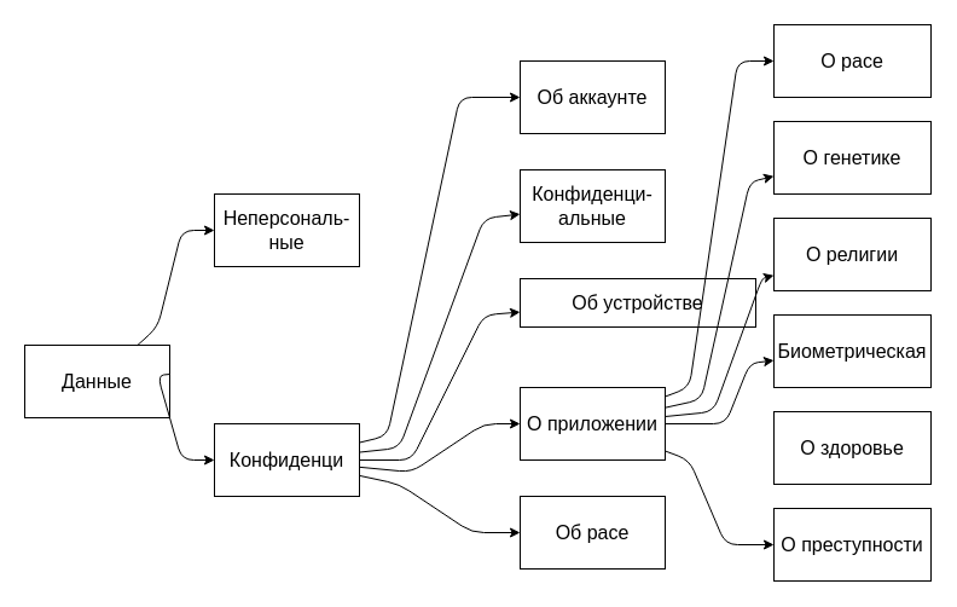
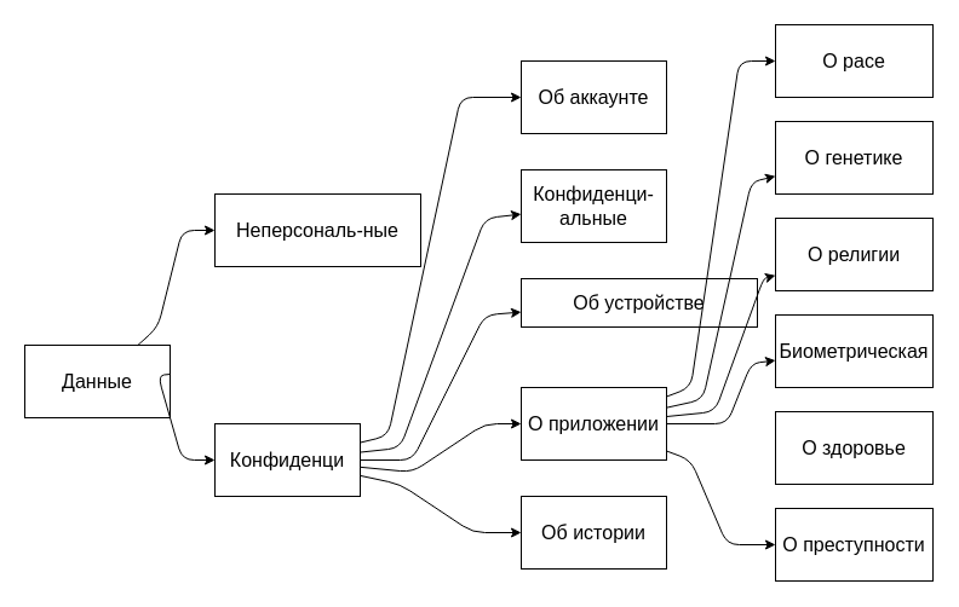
- <mxCell id="14" value="Неперсональ-ные" style="rounded=0;whiteSpace=wrap;html=1;fontSize=16;" vertex="1" parent="1"><mxGeometry x="177" y="160" width="120" height="60" as="geometry" /></mxCell>
+ <mxCell id="14" value="Неперсональ-ные" style="rounded=0;whiteSpace=wrap;html=1;fontSize=16;" vertex="1" parent="1"><mxGeometry x="177" y="160" width="170" height="60" as="geometry" /></mxCell>
- <mxCell id="8" value="Об расе" style="rounded=0;whiteSpace=wrap;html=1;fontSize=16;" vertex="1" parent="1"><mxGeometry x="430" y="410" width="120" height="60" as="geometry" /></mxCell>
+ <mxCell id="8" value="Об истории" style="rounded=0;whiteSpace=wrap;html=1;fontSize=16;" vertex="1" parent="1"><mxGeometry x="430" y="410" width="120" height="60" as="geometry" /></mxCell>
